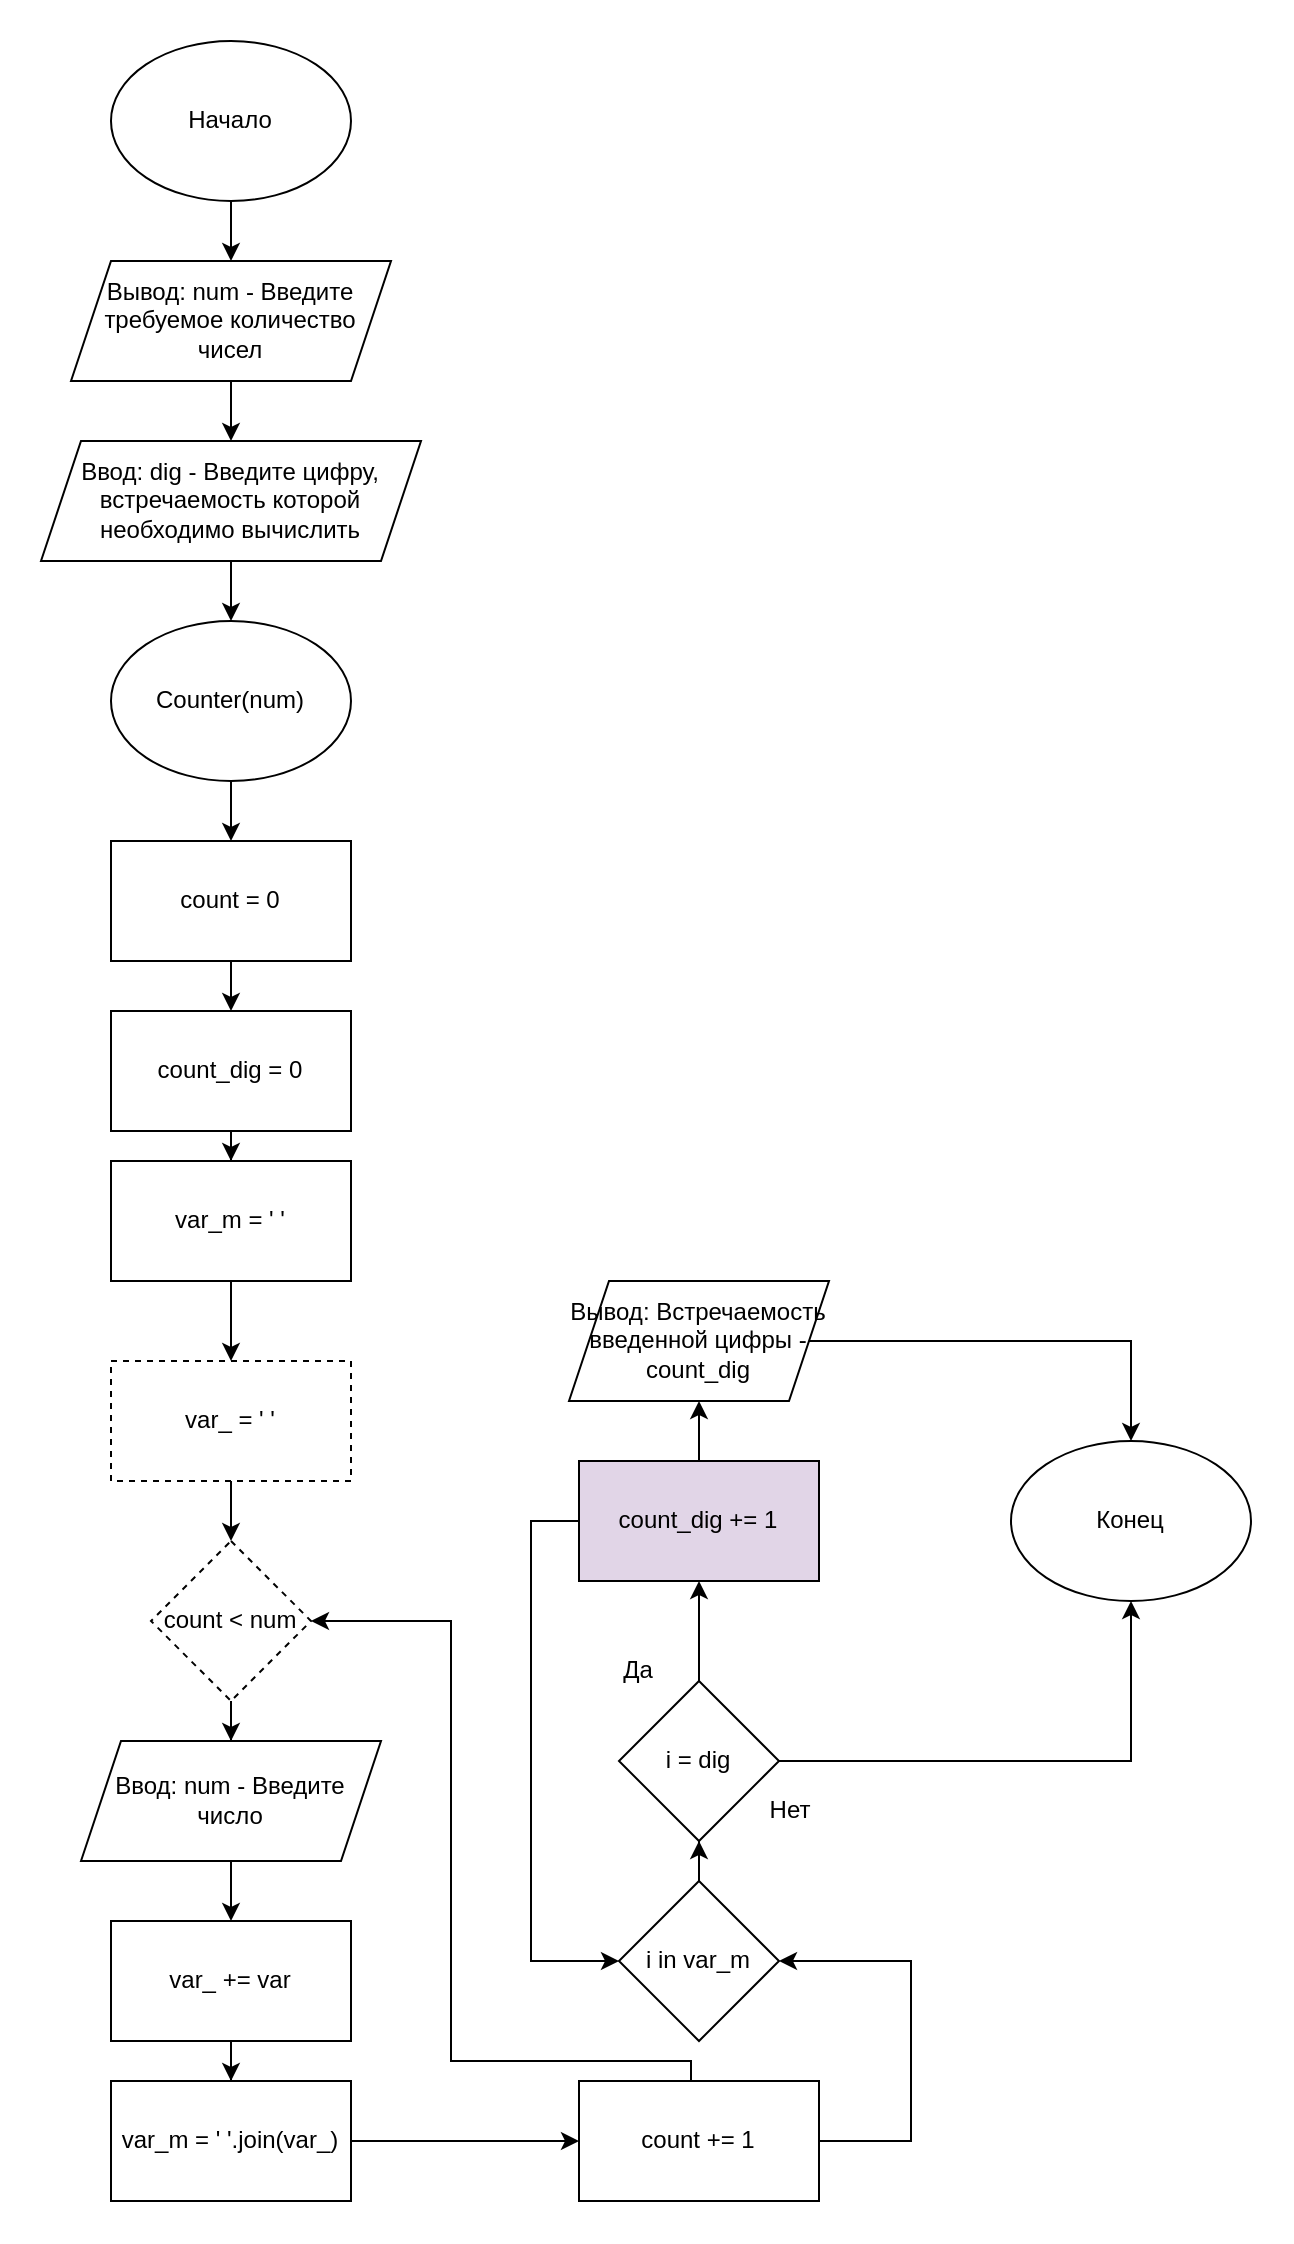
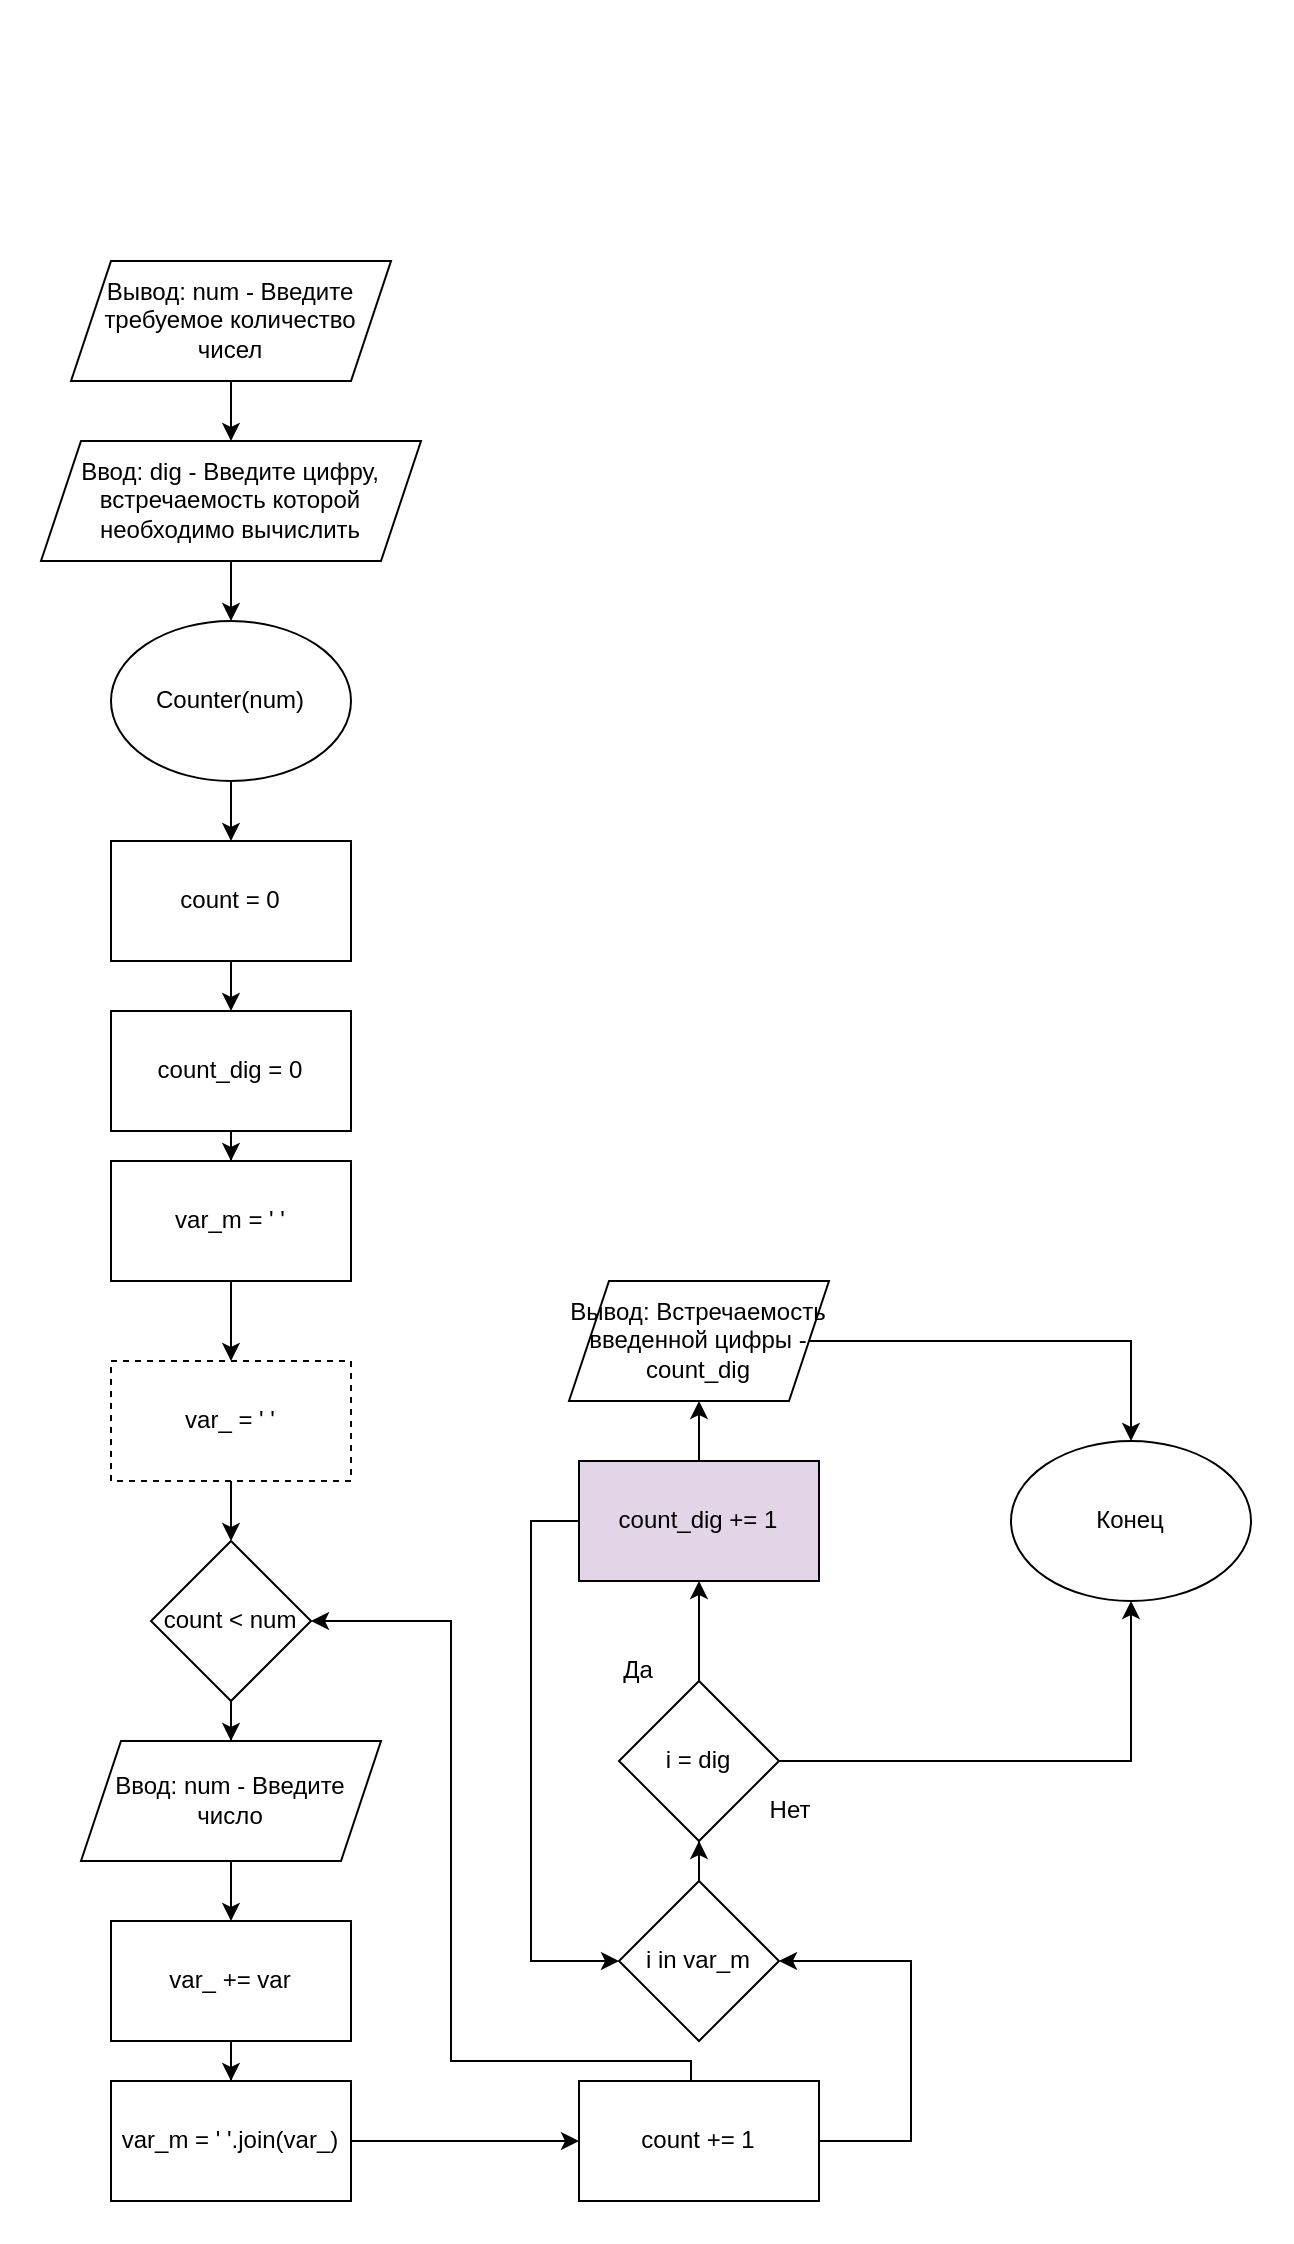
- <mxCell id="3" value="Начало" style="ellipse;whiteSpace=wrap;html=1;" vertex="1" parent="1"><mxGeometry x="55" y="20" width="120" height="80" as="geometry" /></mxCell>
- <mxCell id="2" style="edgeStyle=orthogonalEdgeStyle;rounded=0;orthogonalLoop=1;jettySize=auto;html=1;entryX=0.5;entryY=0;entryDx=0;entryDy=0;" edge="1" parent="1" source="3" target="5"><mxGeometry relative="1" as="geometry" /></mxCell>
- <mxCell id="19" value="count &amp;lt; num" style="rhombus;whiteSpace=wrap;html=1;dashed=1;" vertex="1" parent="1"><mxGeometry x="75" y="770" width="80" height="80" as="geometry" /></mxCell>
+ <mxCell id="19" value="count &amp;lt; num" style="rhombus;whiteSpace=wrap;html=1;" vertex="1" parent="1"><mxGeometry x="75" y="770" width="80" height="80" as="geometry" /></mxCell>
